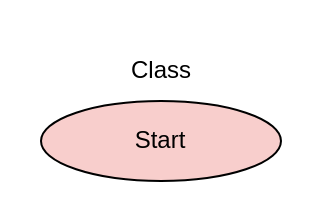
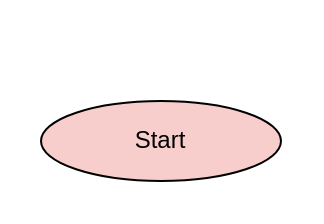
- <mxCell id="3" value="Class" style="text;html=1;align=center;verticalAlign=middle;resizable=0;points=[];autosize=1;strokeColor=none;fillColor=none;" vertex="1" parent="1"><mxGeometry x="55" y="20" width="50" height="30" as="geometry" /></mxCell>
